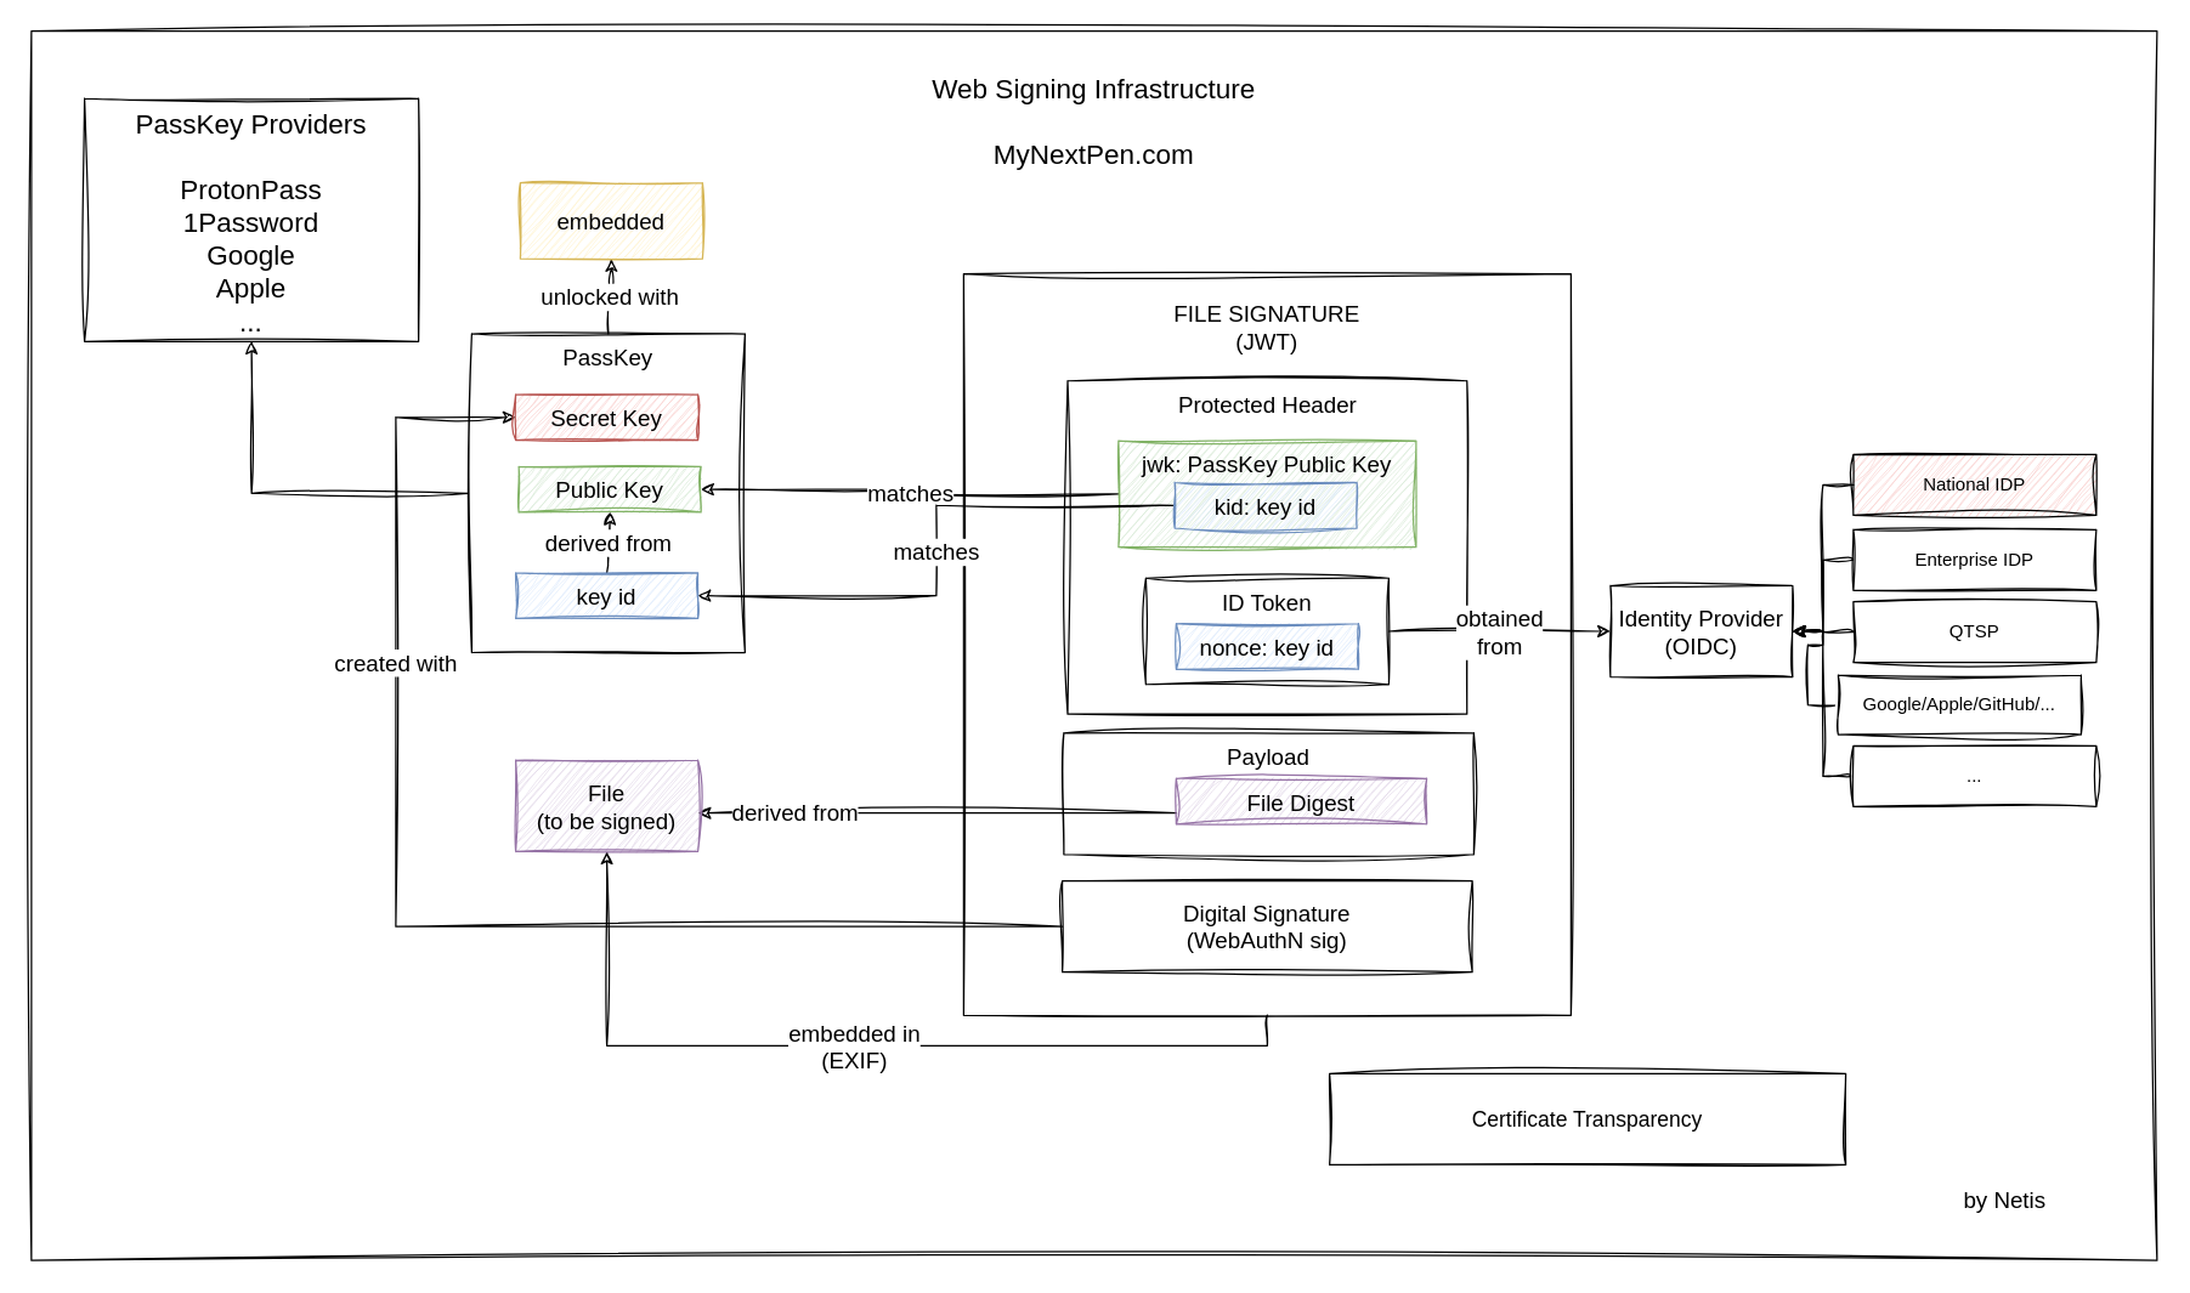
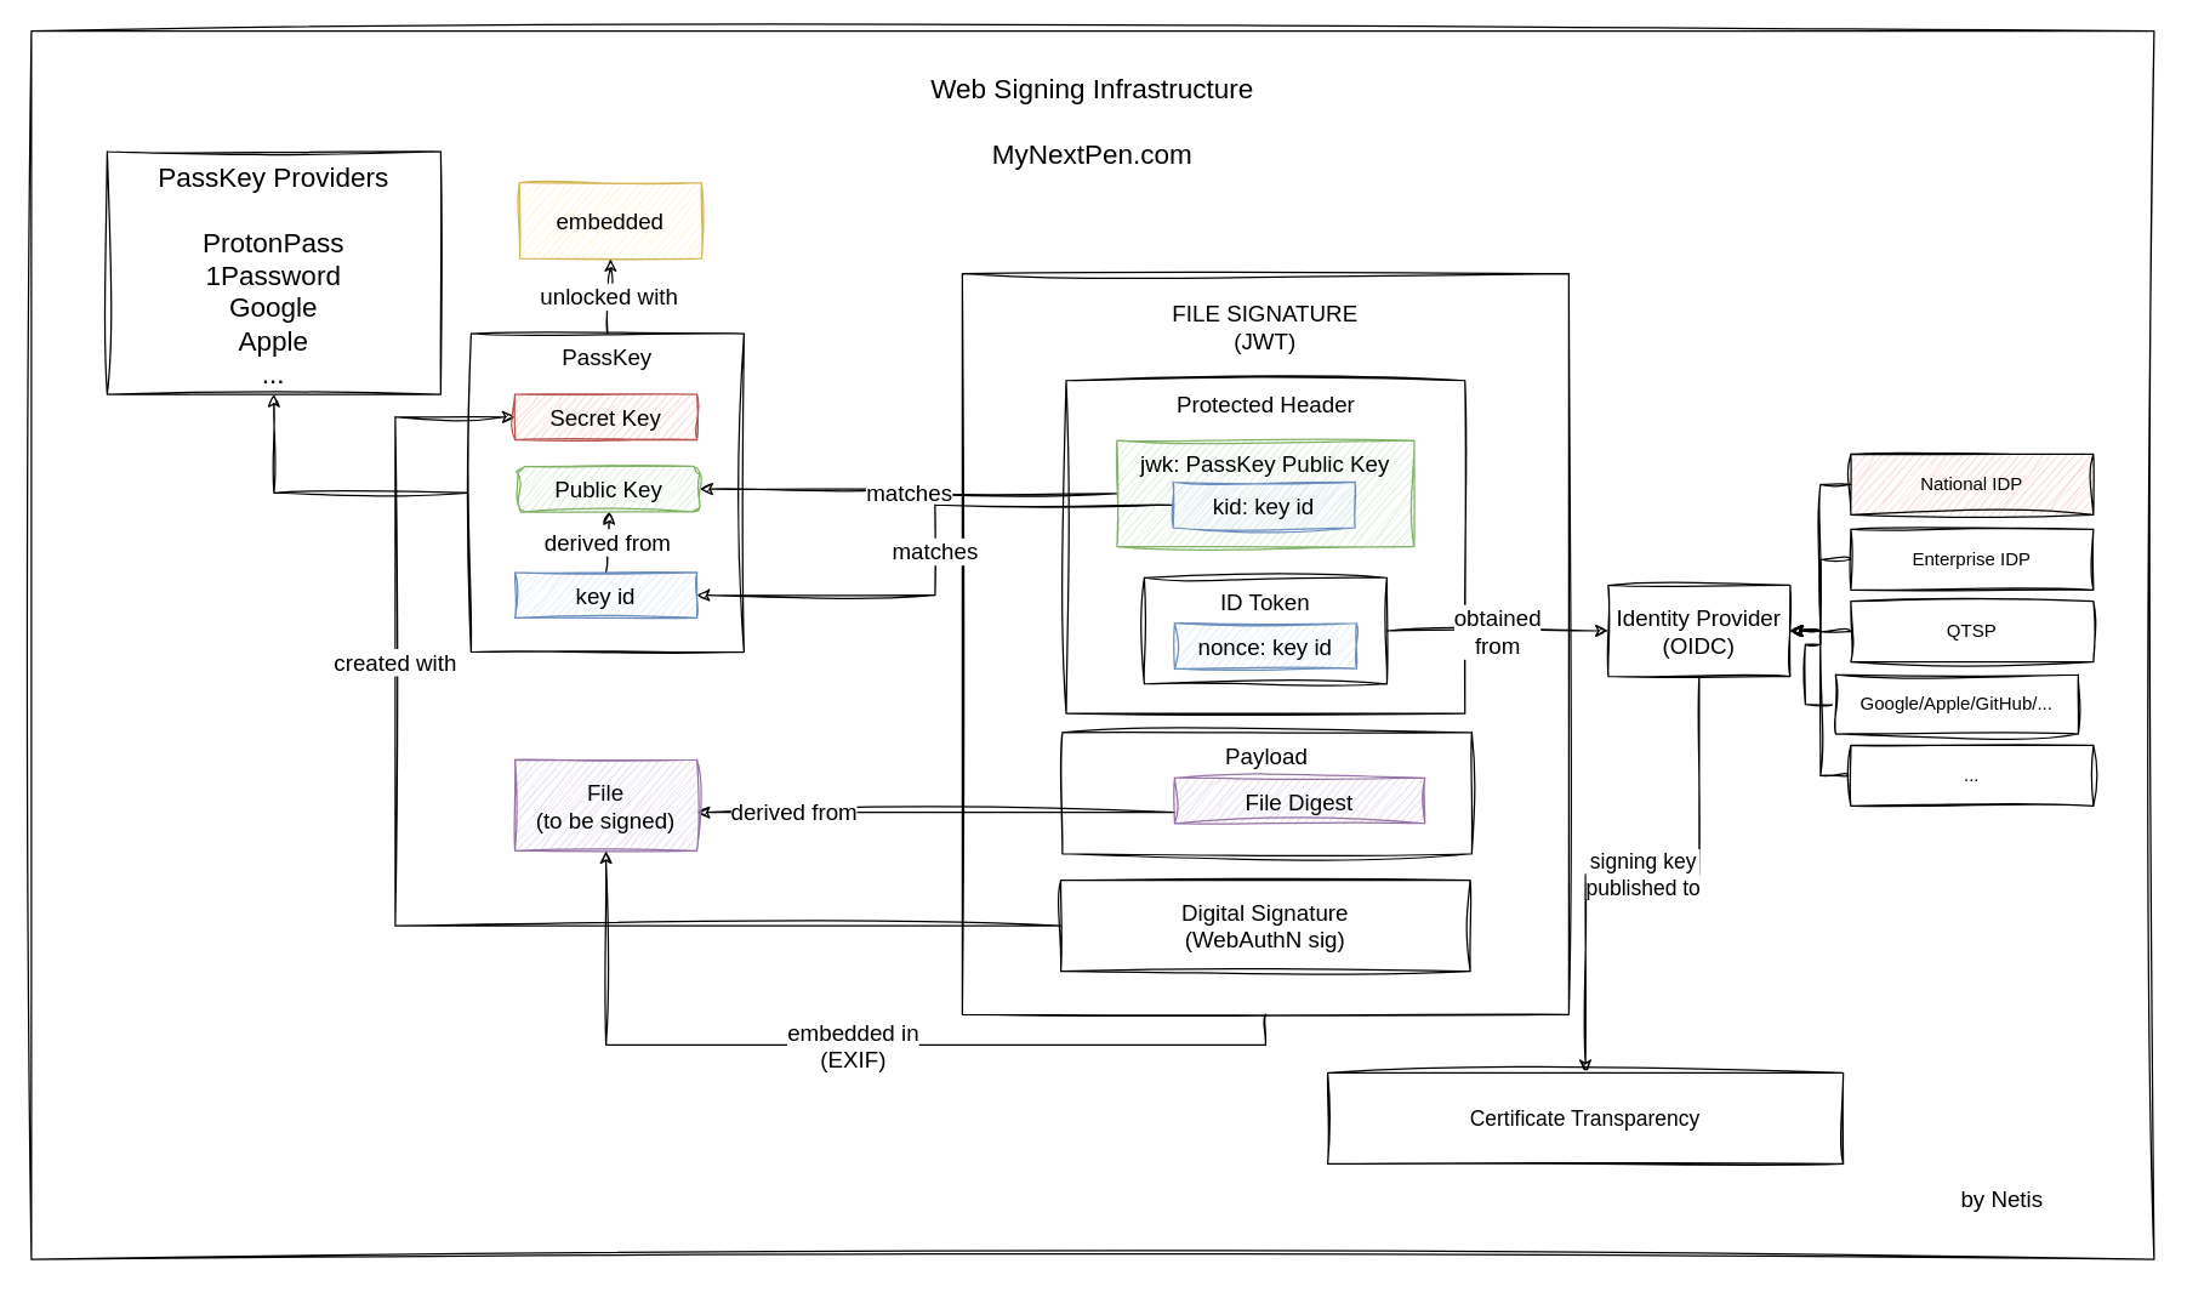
- <mxCell id="42" value="PassKey Providers&lt;br style=&quot;font-size: 17px;&quot;&gt;&lt;br style=&quot;font-size: 17px;&quot;&gt;ProtonPass&lt;br&gt;1Password&lt;br&gt;Google&lt;br&gt;Apple&lt;br&gt;..." style="rounded=0;whiteSpace=wrap;html=1;fontSize=18;verticalAlign=top;sketch=1;curveFitting=1;jiggle=2;" vertex="1" parent="1"><mxGeometry x="55" y="64.5" width="220" height="160" as="geometry" /></mxCell>
+ <mxCell id="42" value="PassKey Providers&lt;br style=&quot;font-size: 17px;&quot;&gt;&lt;br style=&quot;font-size: 17px;&quot;&gt;ProtonPass&lt;br&gt;1Password&lt;br&gt;Google&lt;br&gt;Apple&lt;br&gt;..." style="rounded=0;whiteSpace=wrap;html=1;fontSize=18;verticalAlign=top;sketch=1;curveFitting=1;jiggle=2;" vertex="1" parent="1"><mxGeometry x="70" y="99.5" width="220" height="160" as="geometry" /></mxCell>
- <mxCell id="26" value="Public Key" style="rounded=0;whiteSpace=wrap;html=1;sketch=1;curveFitting=1;jiggle=2;fontSize=15;fillColor=#d5e8d4;strokeColor=#82b366;" parent="1" vertex="1"><mxGeometry x="341" y="307" width="120" height="30" as="geometry" /></mxCell>
+ <mxCell id="26" value="Public Key" style="whiteSpace=wrap;html=1;sketch=1;curveFitting=1;jiggle=2;fontSize=15;fillColor=#d5e8d4;strokeColor=#82b366;rounded=1;" parent="1" vertex="1"><mxGeometry x="341" y="307" width="120" height="30" as="geometry" /></mxCell>
+ <mxCell id="29" value="signing key&lt;br&gt;published to" style="edgeStyle=orthogonalEdgeStyle;rounded=0;orthogonalLoop=1;jettySize=auto;html=1;entryX=0.5;entryY=0;entryDx=0;entryDy=0;fontSize=14;sketch=1;curveFitting=1;jiggle=2;" edge="1" parent="1" source="30" target="43"><mxGeometry relative="1" as="geometry" /></mxCell>
